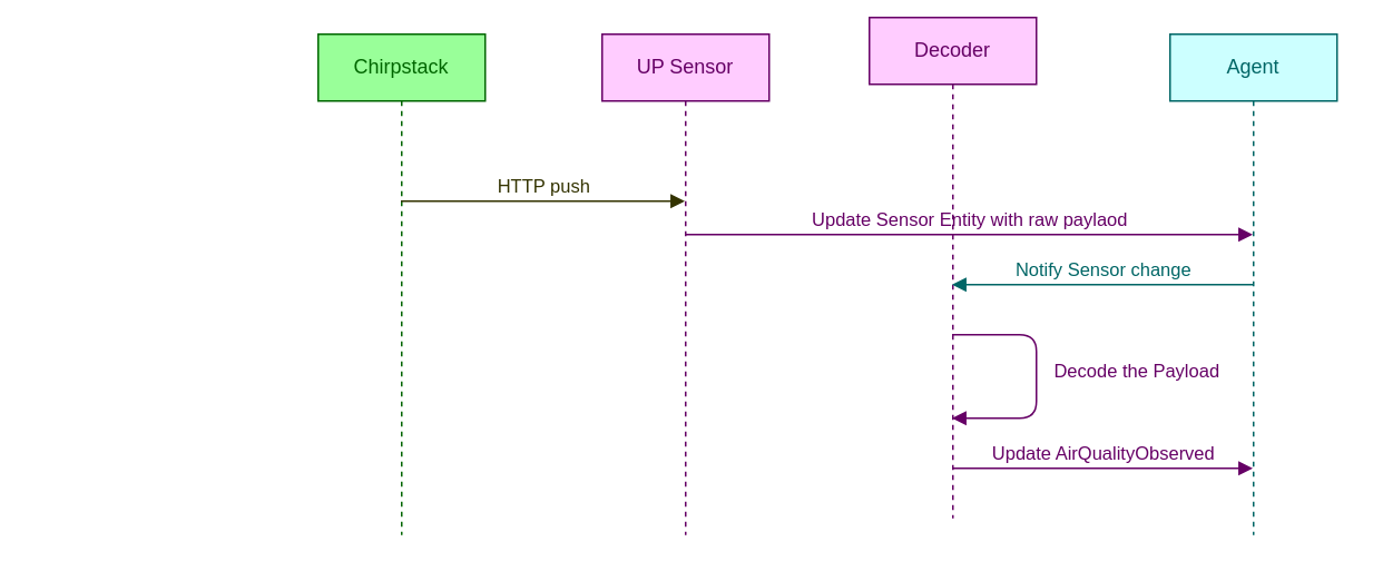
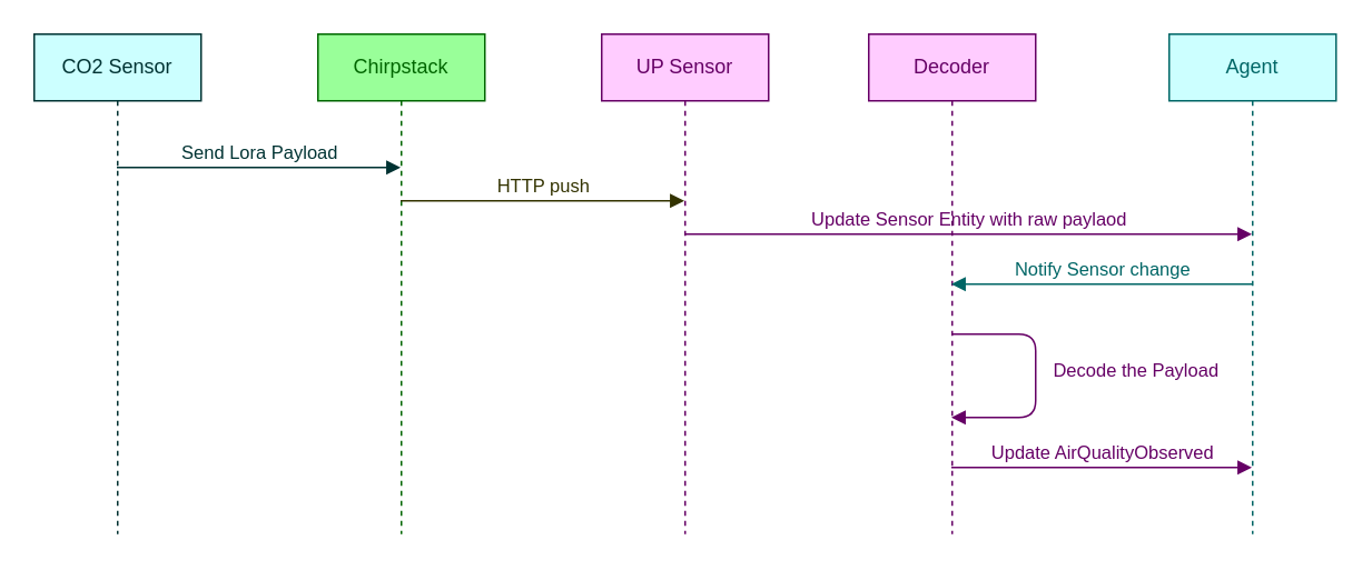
+ <mxCell id="7" value="Send Lora Payload" style="html=1;verticalAlign=bottom;endArrow=block;strokeColor=#003333;labelBackgroundColor=none;fontColor=#003333;" edge="1" parent="1" source="2" target="3"><mxGeometry width="80" relative="1" as="geometry"><mxPoint x="350" y="460" as="sourcePoint" /><mxPoint x="430" y="460" as="targetPoint" /><Array as="points"><mxPoint x="100" y="100" /></Array></mxGeometry></mxCell>
- <mxCell id="5" value="Decoder" style="shape=umlLifeline;perimeter=lifelinePerimeter;whiteSpace=wrap;html=1;container=1;collapsible=0;recursiveResize=0;outlineConnect=0;fillColor=#FFCCFF;strokeColor=#660066;fontColor=#660066;" vertex="1" parent="1"><mxGeometry x="520" y="10" width="100" height="300" as="geometry" /></mxCell>
+ <mxCell id="5" value="Decoder" style="shape=umlLifeline;perimeter=lifelinePerimeter;whiteSpace=wrap;html=1;container=1;collapsible=0;recursiveResize=0;outlineConnect=0;fillColor=#FFCCFF;strokeColor=#660066;fontColor=#660066;" vertex="1" parent="1"><mxGeometry x="520" y="20" width="100" height="300" as="geometry" /></mxCell>
+ <mxCell id="2" value="CO2 Sensor" style="shape=umlLifeline;perimeter=lifelinePerimeter;whiteSpace=wrap;html=1;container=1;collapsible=0;recursiveResize=0;outlineConnect=0;fontColor=#003333;strokeColor=#003333;fillColor=#CCFFFF;" vertex="1" parent="1"><mxGeometry x="20" y="20" width="100" height="300" as="geometry" /></mxCell>
